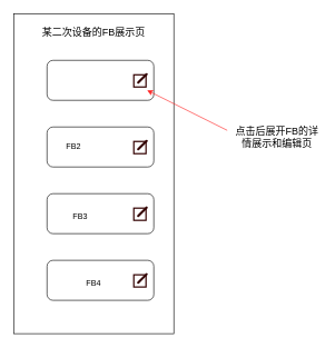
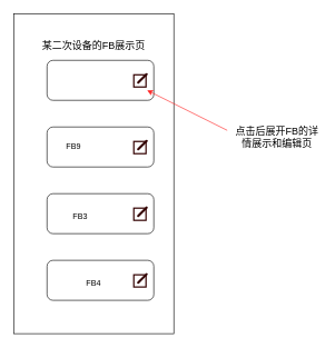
- <mxCell id="3" value="&lt;font style=&quot;font-size: 15px;&quot;&gt;某二次设备的FB展示页&lt;/font&gt;" style="text;html=1;align=center;verticalAlign=middle;whiteSpace=wrap;rounded=0;" vertex="1" parent="1"><mxGeometry x="60" y="33" width="160" height="30" as="geometry" /></mxCell>
+ <mxCell id="3" value="&lt;font style=&quot;font-size: 15px;&quot;&gt;某二次设备的FB展示页&lt;/font&gt;" style="text;html=1;align=center;verticalAlign=middle;whiteSpace=wrap;rounded=0;" vertex="1" parent="1"><mxGeometry x="60" y="53" width="160" height="30" as="geometry" /></mxCell>
- <mxCell id="12" value="FB2" style="text;html=1;align=center;verticalAlign=middle;whiteSpace=wrap;rounded=0;" vertex="1" parent="1"><mxGeometry x="80" y="205" width="60" height="30" as="geometry" /></mxCell>
+ <mxCell id="12" value="FB9" style="text;html=1;align=center;verticalAlign=middle;whiteSpace=wrap;rounded=0;" vertex="1" parent="1"><mxGeometry x="80" y="205" width="60" height="30" as="geometry" /></mxCell>
